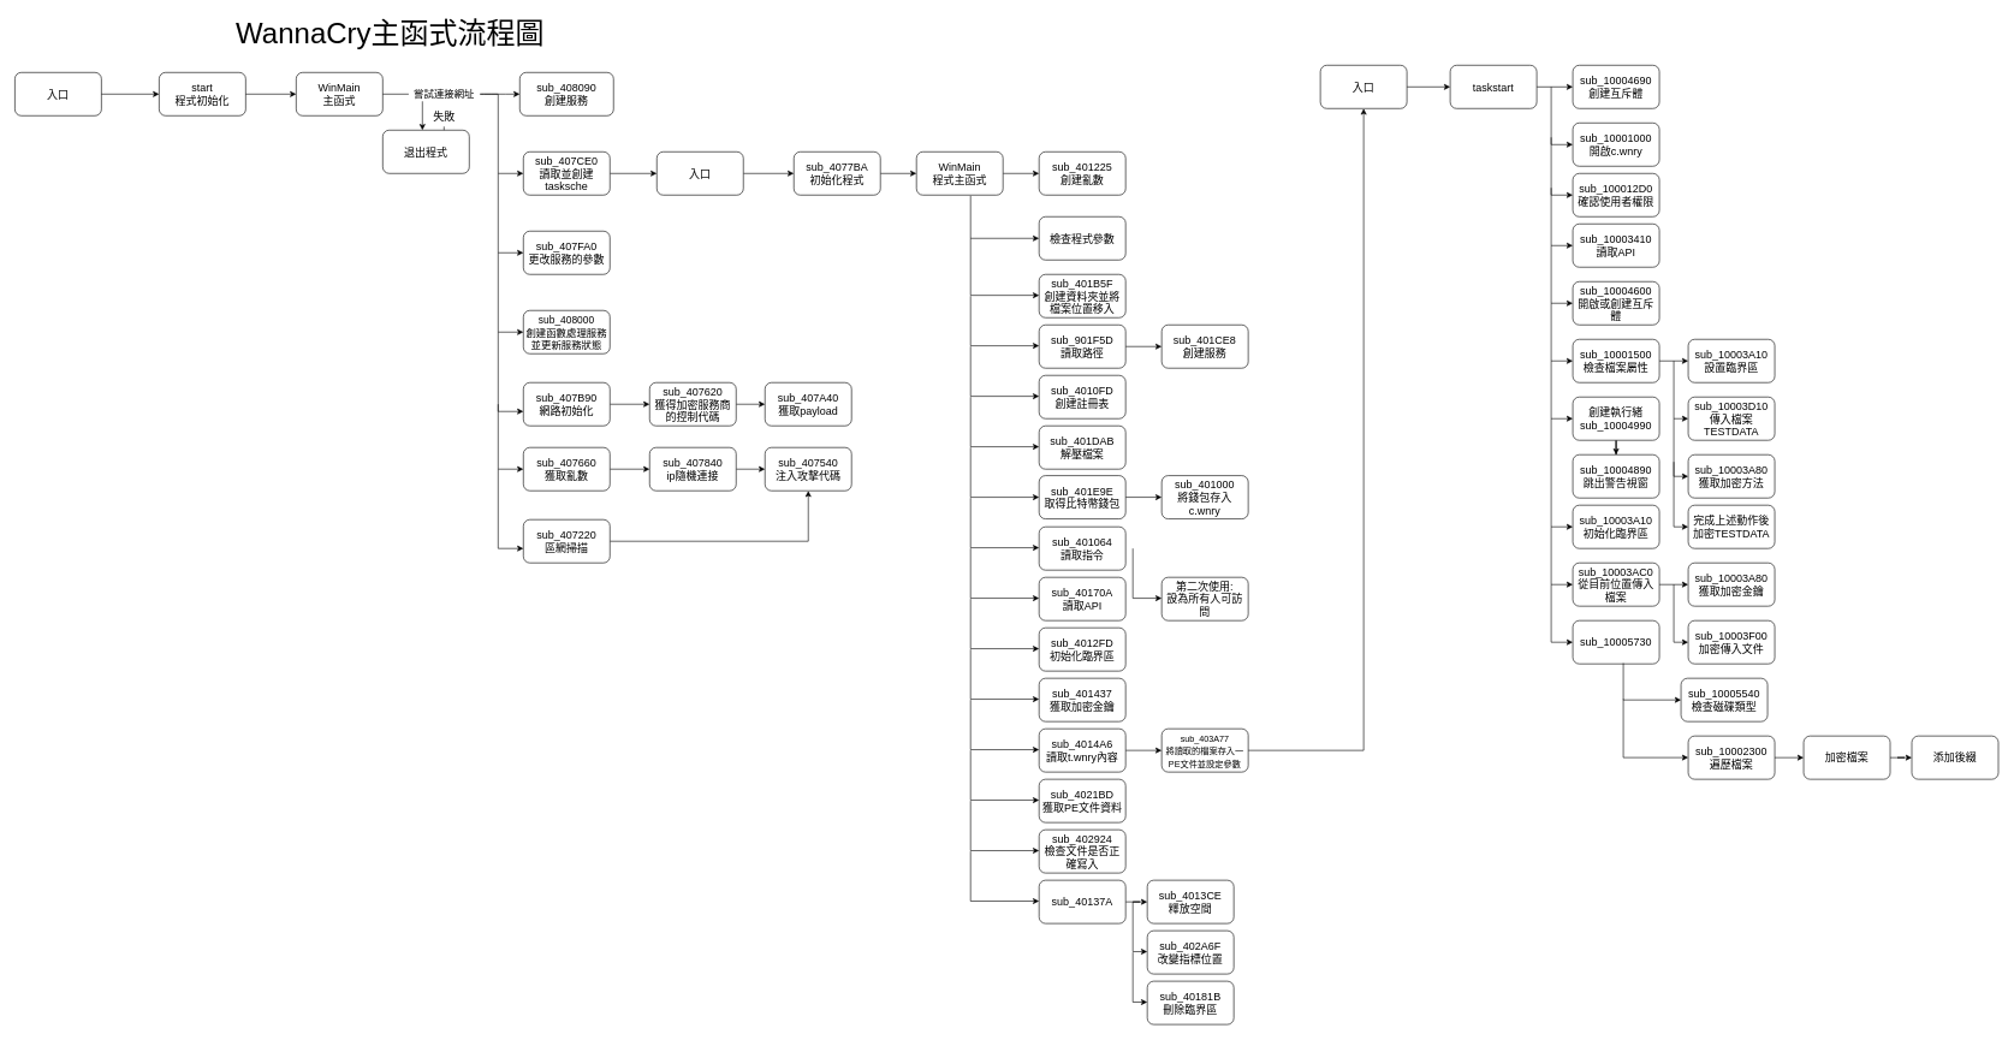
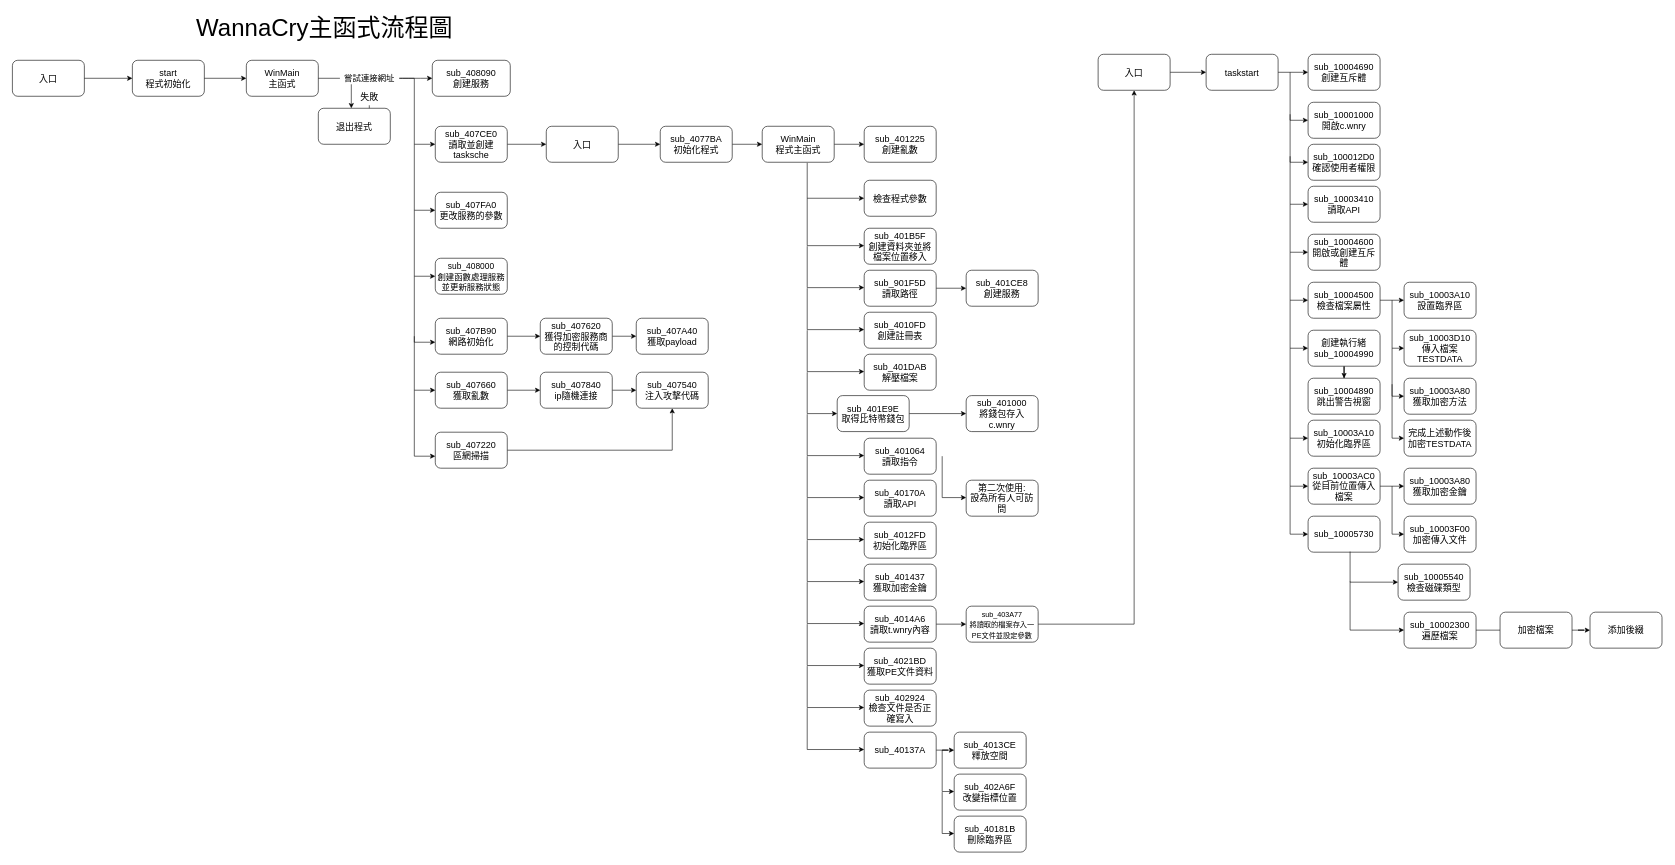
- <mxCell id="103" value="sub_10001500&lt;br&gt;檢查檔案屬性" style="rounded=1;whiteSpace=wrap;html=1;fontSize=15;" vertex="1" parent="1"><mxGeometry x="2180" y="470" width="120" height="60" as="geometry" /></mxCell>
+ <mxCell id="103" value="sub_10004500&lt;br&gt;檢查檔案屬性" style="rounded=1;whiteSpace=wrap;html=1;fontSize=15;" vertex="1" parent="1"><mxGeometry x="2180" y="470" width="120" height="60" as="geometry" /></mxCell>
- <mxCell id="59" value="sub_401E9E&lt;br&gt;取得比特幣錢包" style="rounded=1;whiteSpace=wrap;html=1;fontSize=15;" vertex="1" parent="1"><mxGeometry x="1440" y="658.98" width="120" height="60" as="geometry" /></mxCell>
+ <mxCell id="59" value="sub_401E9E&lt;br&gt;取得比特幣錢包" style="rounded=1;whiteSpace=wrap;html=1;fontSize=15;" vertex="1" parent="1"><mxGeometry x="1395" y="658.98" width="120" height="60" as="geometry" /></mxCell>
- <mxCell id="129" value="" style="edgeStyle=orthogonalEdgeStyle;rounded=0;orthogonalLoop=1;jettySize=auto;html=1;fontSize=15;" edge="1" parent="1" source="130" target="132"><mxGeometry relative="1" as="geometry" /></mxCell>
+ <mxCell id="129" value="" style="edgeStyle=orthogonalEdgeStyle;rounded=0;orthogonalLoop=1;jettySize=auto;html=1;fontSize=15;endArrow=none;" edge="1" parent="1" source="130" target="132"><mxGeometry relative="1" as="geometry" /></mxCell>
